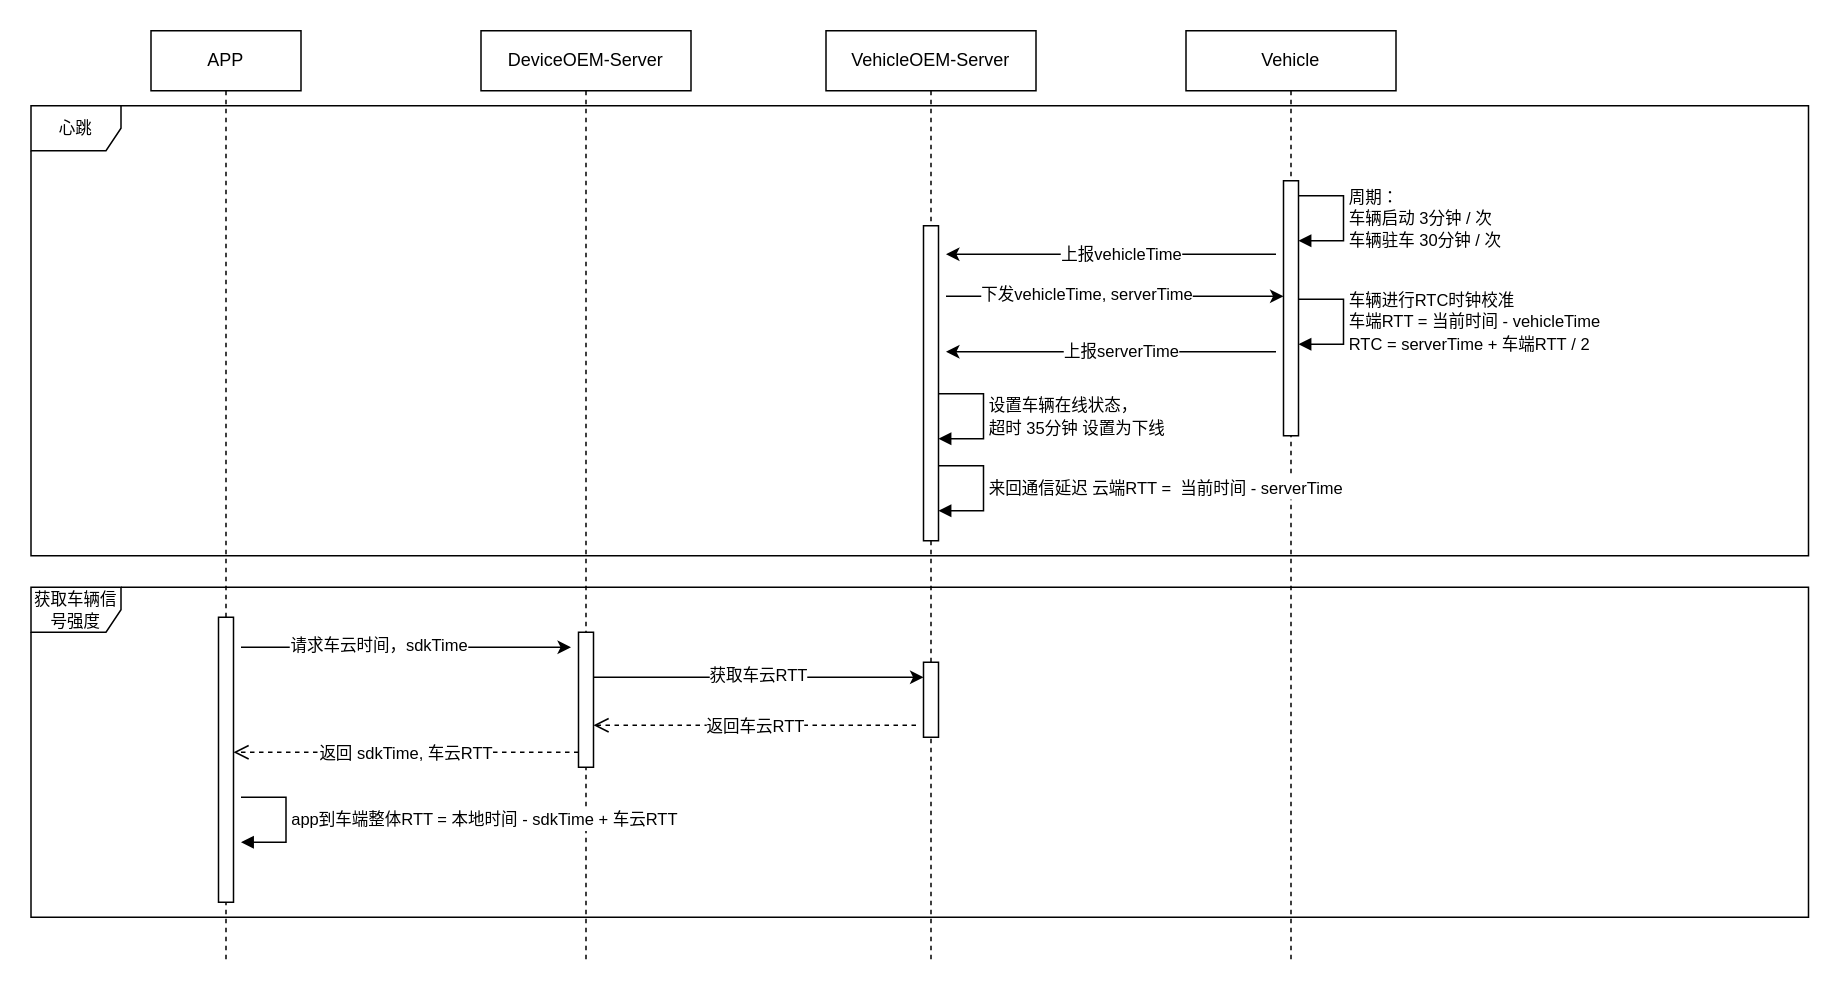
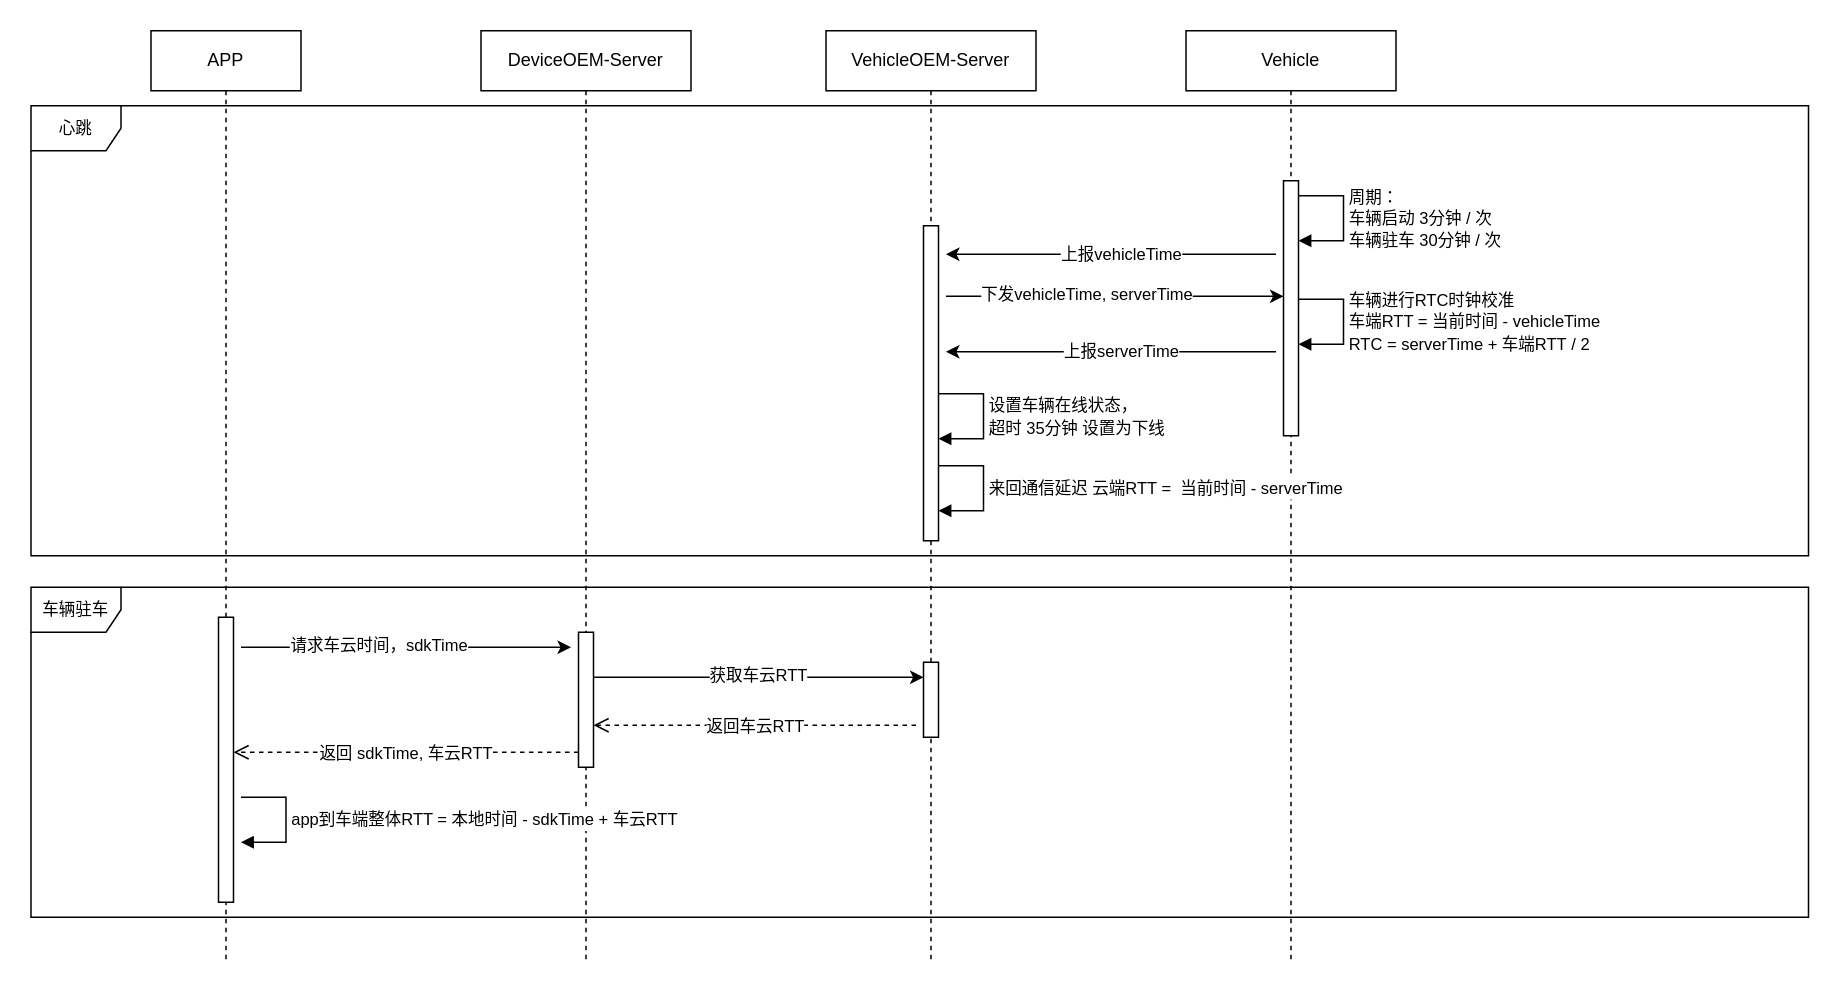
- <mxCell id="17" value="&lt;font style=&quot;font-size: 11px;&quot;&gt;获取车辆信号强度&lt;/font&gt;" style="shape=umlFrame;whiteSpace=wrap;html=1;pointerEvents=0;sketch=0;strokeColor=default;align=center;verticalAlign=middle;fontFamily=Helvetica;fontSize=12;fontColor=default;fillColor=default;" parent="1" vertex="1"><mxGeometry x="20" y="391" width="1185" height="220" as="geometry" /></mxCell>
+ <mxCell id="17" value="&lt;font style=&quot;font-size: 11px;&quot;&gt;车辆驻车&lt;/font&gt;" style="shape=umlFrame;whiteSpace=wrap;html=1;pointerEvents=0;sketch=0;strokeColor=default;align=center;verticalAlign=middle;fontFamily=Helvetica;fontSize=12;fontColor=default;fillColor=default;" parent="1" vertex="1"><mxGeometry x="20" y="391" width="1185" height="220" as="geometry" /></mxCell>
